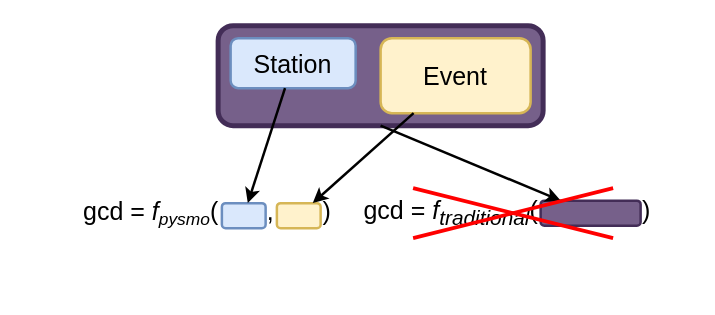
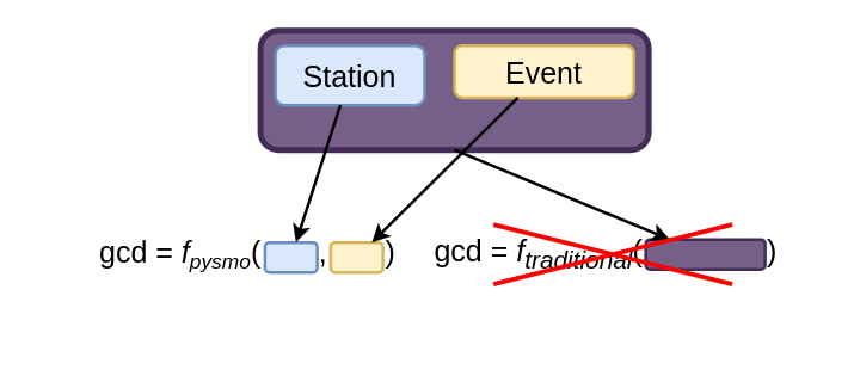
- <mxCell id="11" value="Event" style="rounded=1;whiteSpace=wrap;html=1;fillColor=#fff2cc;strokeColor=#d6b656;fontSize=20;sketch=0;strokeWidth=2;container=0;" parent="9" vertex="1"><mxGeometry x="130" y="10" width="120" height="60" as="geometry" /></mxCell>
+ <mxCell id="11" value="Event" style="rounded=1;whiteSpace=wrap;html=1;fillColor=#fff2cc;strokeColor=#d6b656;fontSize=20;sketch=0;strokeWidth=2;container=0;" parent="9" vertex="1"><mxGeometry x="130" y="10" width="120" height="35" as="geometry" /></mxCell>
